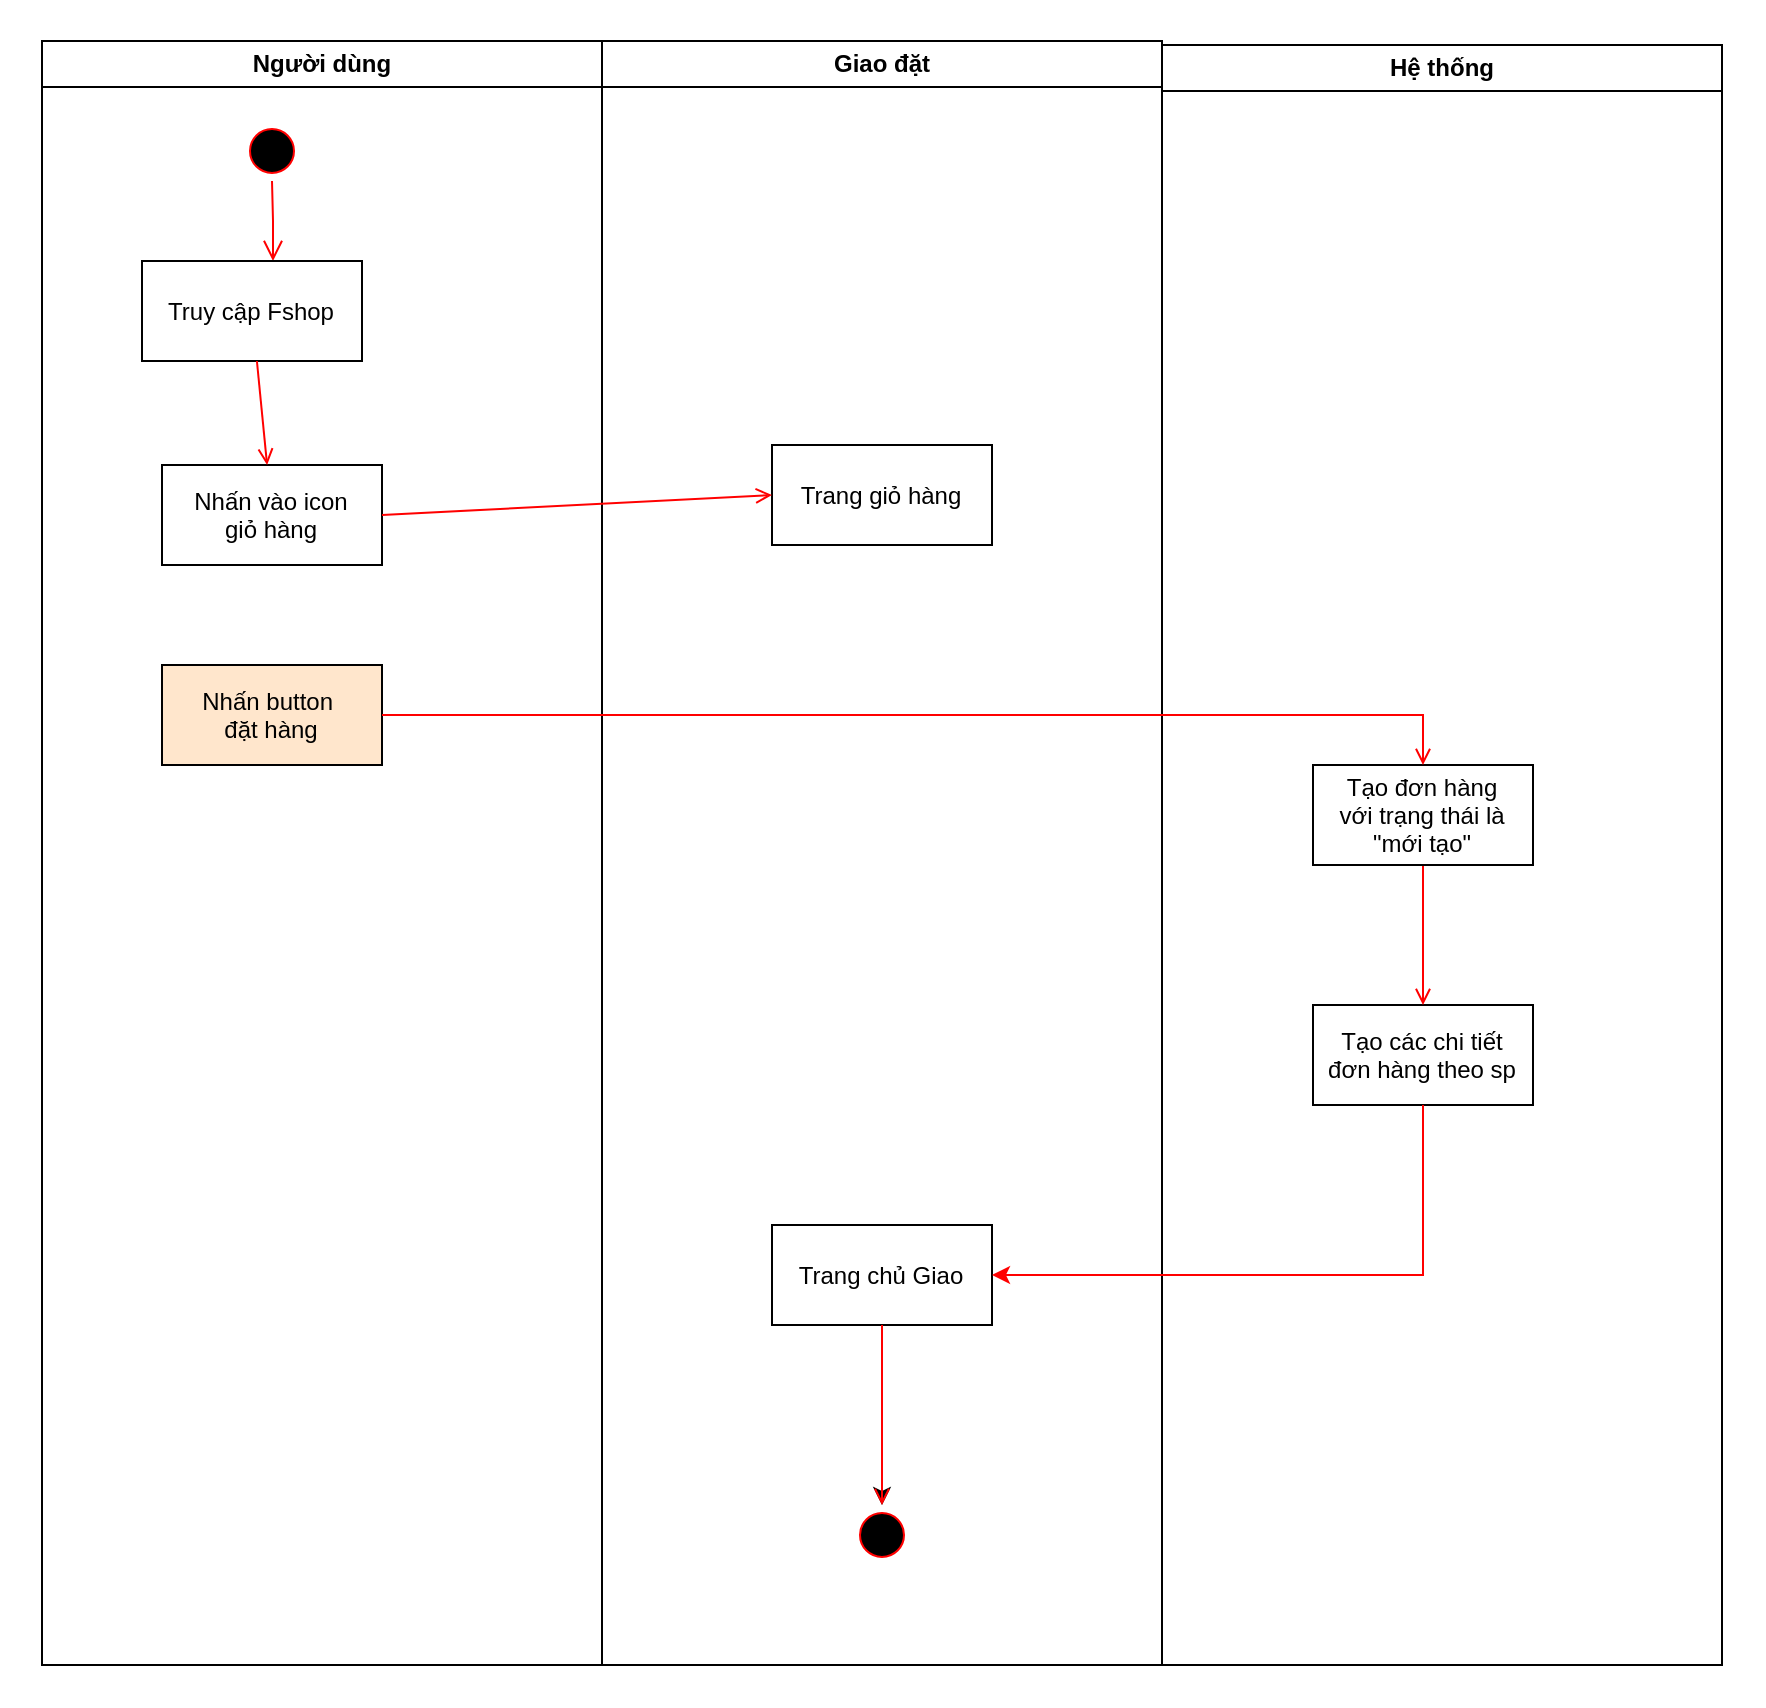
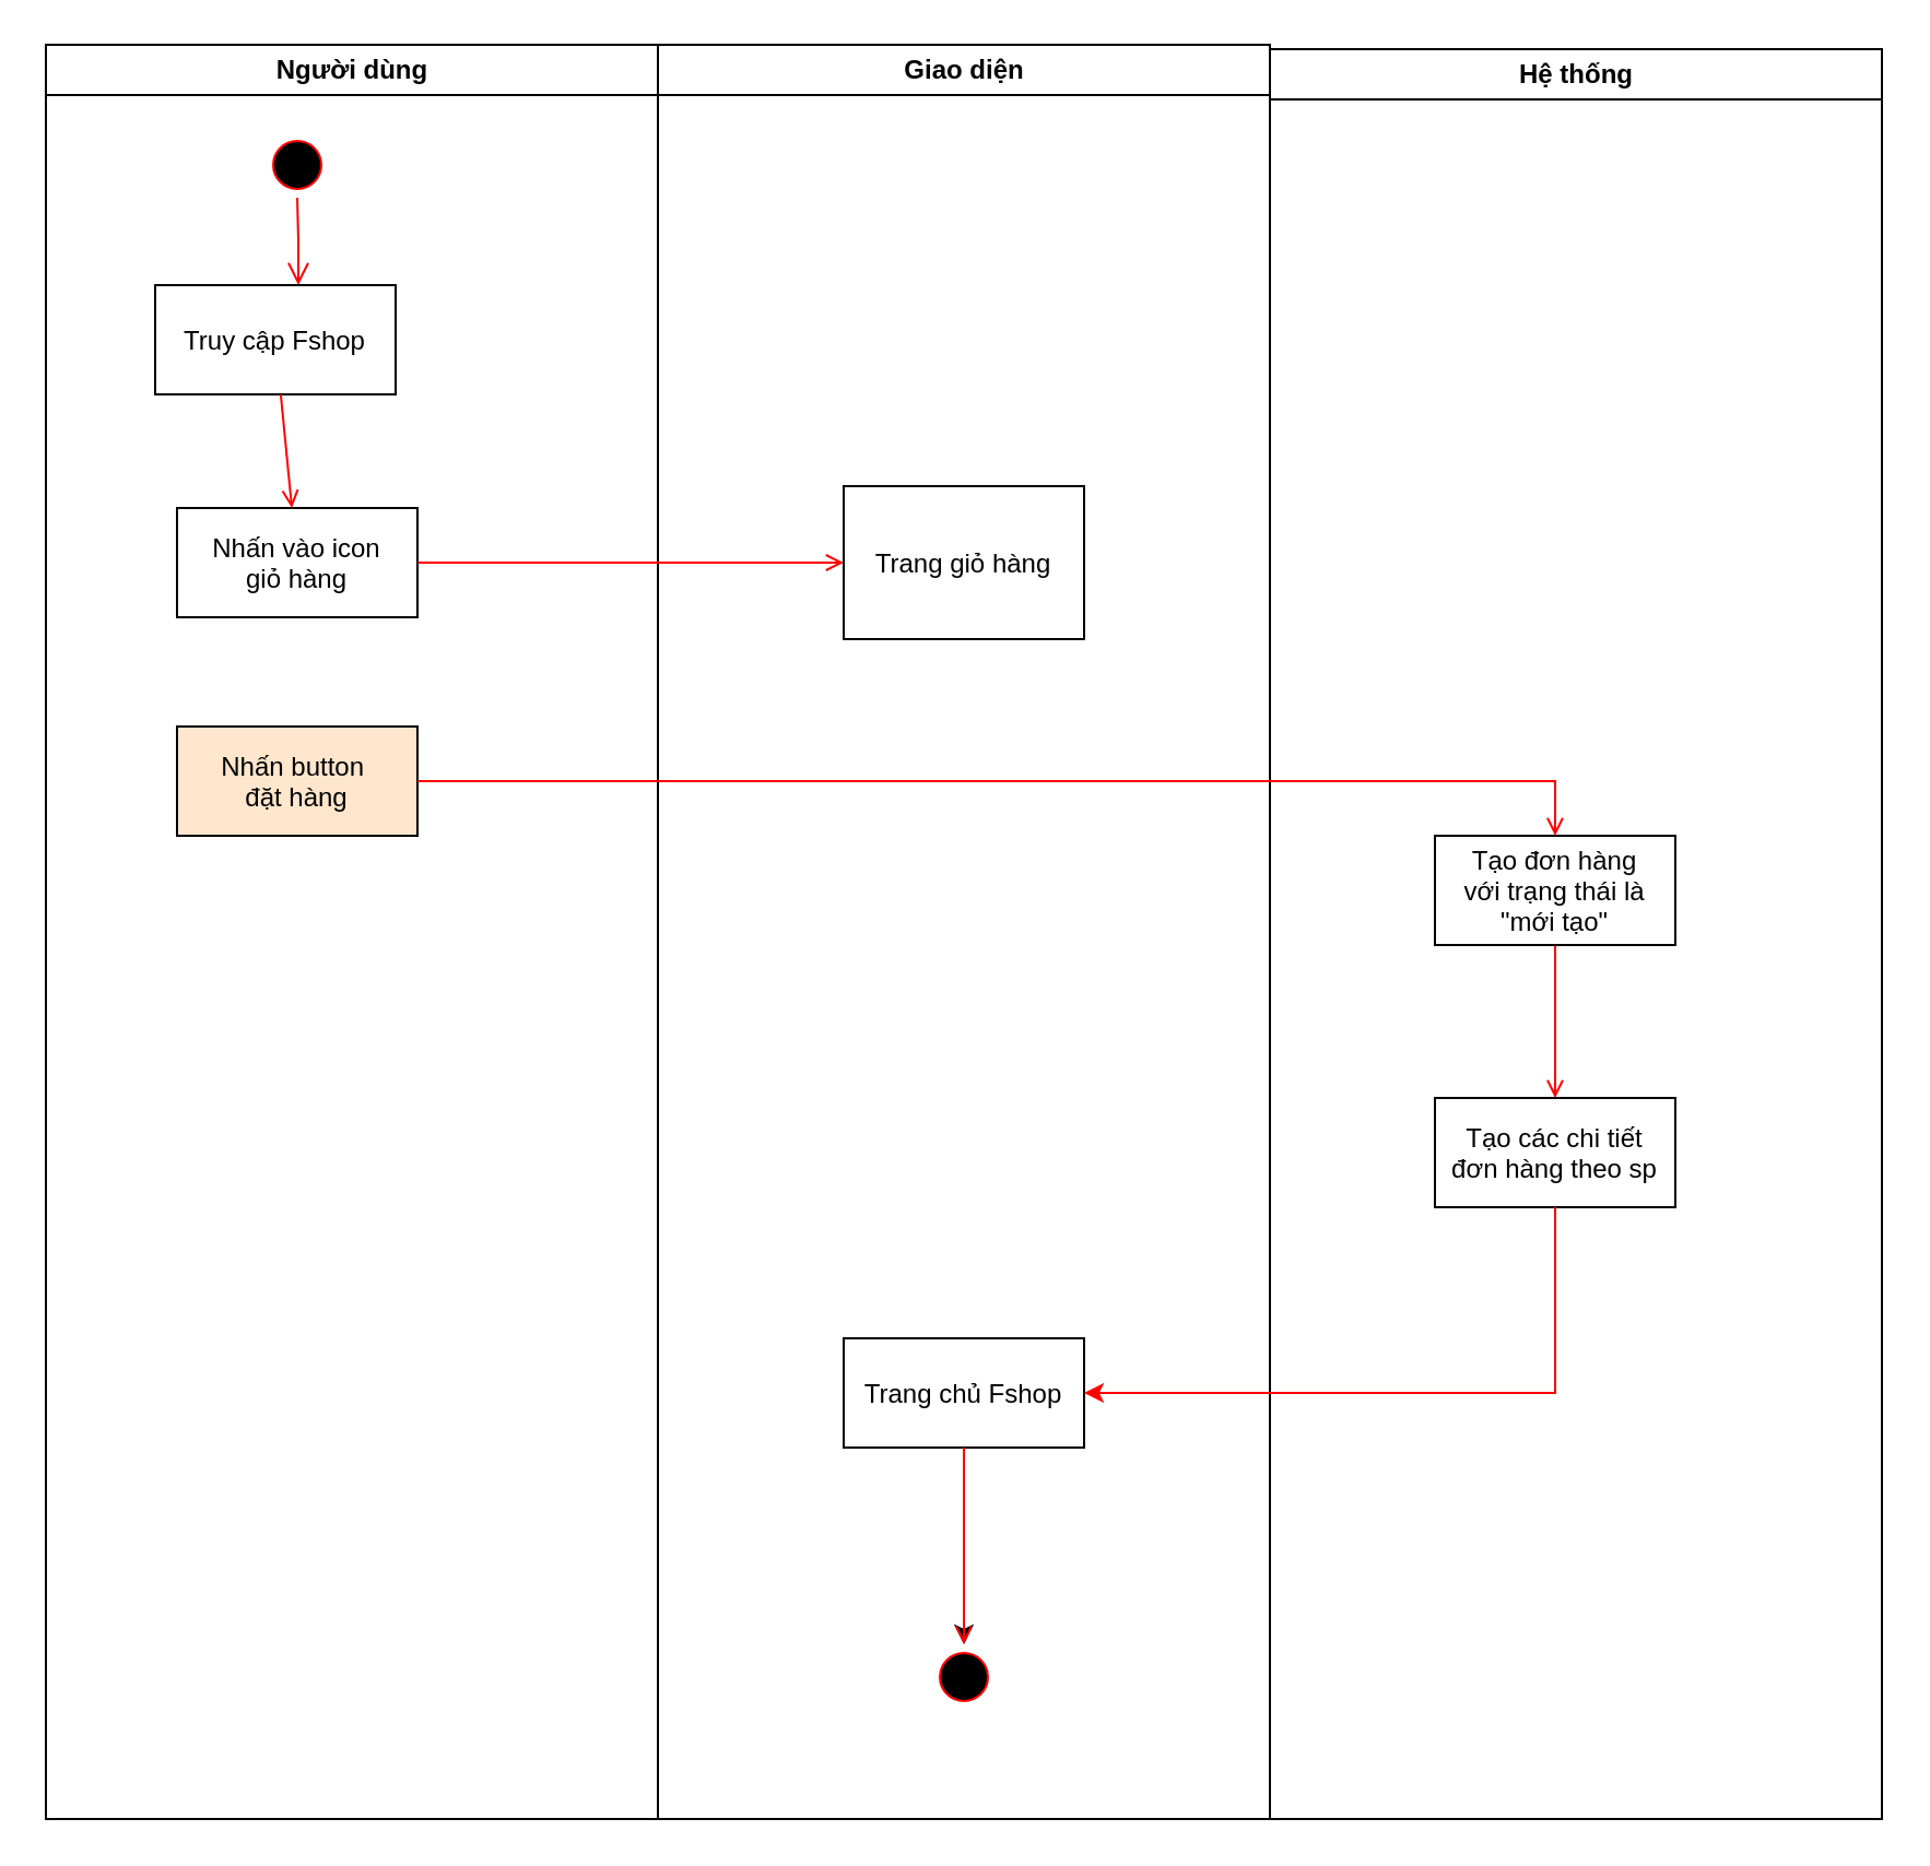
- <mxCell id="9" value="Giao đặt" style="swimlane;whiteSpace=wrap" parent="1" vertex="1"><mxGeometry x="300.5" y="20" width="280" height="812" as="geometry" /></mxCell>
+ <mxCell id="9" value="Giao diện" style="swimlane;whiteSpace=wrap" parent="1" vertex="1"><mxGeometry x="300.5" y="20" width="280" height="812" as="geometry" /></mxCell>
- <mxCell id="14" value="Trang giỏ hàng" style="" parent="9" vertex="1"><mxGeometry x="85" y="202" width="110" height="50" as="geometry" /></mxCell>
+ <mxCell id="14" value="Trang giỏ hàng" style="" parent="9" vertex="1"><mxGeometry x="85" y="202" width="110" height="70" as="geometry" /></mxCell>
- <mxCell id="11" value="Trang chủ Giao" style="" parent="9" vertex="1"><mxGeometry x="85" y="592" width="110" height="50" as="geometry" /></mxCell>
+ <mxCell id="11" value="Trang chủ Fshop" style="" parent="9" vertex="1"><mxGeometry x="85" y="592" width="110" height="50" as="geometry" /></mxCell>
